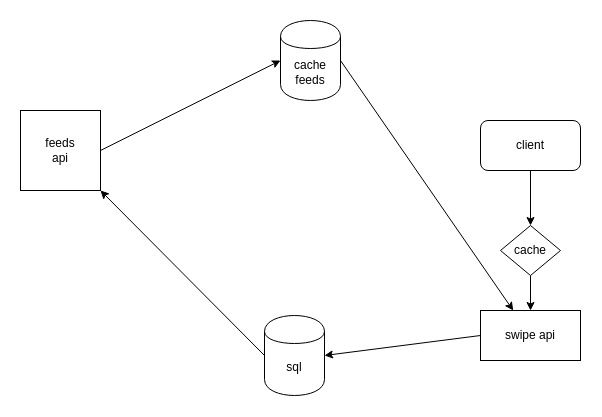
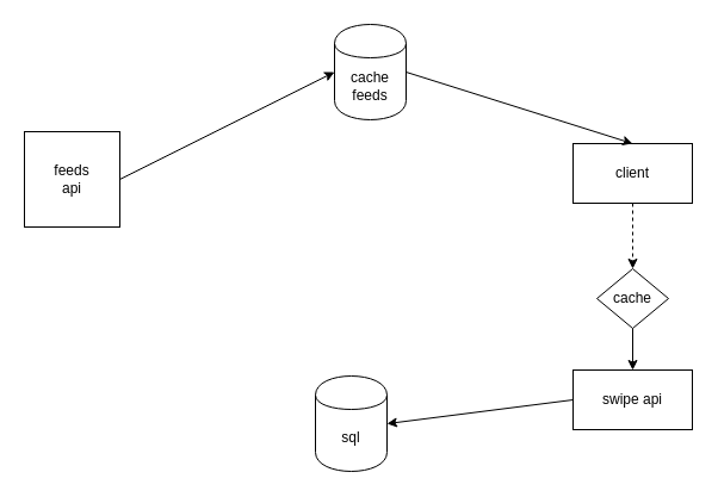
- <mxCell id="5" value="client" style="html=1;dashed=0;whiteSpace=wrap;rounded=1;" vertex="1" parent="1"><mxGeometry x="480" y="120" width="100" height="50" as="geometry" /></mxCell>
+ <mxCell id="5" value="client" style="html=1;dashed=0;whiteSpace=wrap;" vertex="1" parent="1"><mxGeometry x="480" y="120" width="100" height="50" as="geometry" /></mxCell>
- <mxCell id="13" value="" style="endArrow=classic;html=1;rounded=0;exitX=1;exitY=0.5;exitDx=0;exitDy=0;" edge="1" parent="1" source="11" target="6"><mxGeometry width="50" height="50" relative="1" as="geometry"><mxPoint x="420" y="100" as="sourcePoint" /><mxPoint x="470" y="50" as="targetPoint" /></mxGeometry></mxCell>
+ <mxCell id="13" value="" style="endArrow=classic;html=1;rounded=0;exitX=1;exitY=0.5;exitDx=0;exitDy=0;entryX=0.5;entryY=0;entryDx=0;entryDy=0;" edge="1" parent="1" source="11" target="5"><mxGeometry width="50" height="50" relative="1" as="geometry"><mxPoint x="420" y="100" as="sourcePoint" /><mxPoint x="470" y="50" as="targetPoint" /></mxGeometry></mxCell>
- <mxCell id="7" value="" style="endArrow=classic;html=1;rounded=0;exitX=0.5;exitY=1;exitDx=0;exitDy=0;entryX=0.5;entryY=0;entryDx=0;entryDy=0;" edge="1" parent="1" source="5" target="4"><mxGeometry width="50" height="50" relative="1" as="geometry"><mxPoint x="300" y="430" as="sourcePoint" /><mxPoint x="350" y="380" as="targetPoint" /></mxGeometry></mxCell>
+ <mxCell id="7" value="" style="endArrow=classic;html=1;rounded=0;exitX=0.5;exitY=1;exitDx=0;exitDy=0;entryX=0.5;entryY=0;entryDx=0;entryDy=0;dashed=1;" edge="1" parent="1" source="5" target="4"><mxGeometry width="50" height="50" relative="1" as="geometry"><mxPoint x="300" y="430" as="sourcePoint" /><mxPoint x="350" y="380" as="targetPoint" /></mxGeometry></mxCell>
- <mxCell id="10" value="" style="endArrow=classic;html=1;rounded=0;entryX=1;entryY=1;entryDx=0;entryDy=0;exitX=0;exitY=0.5;exitDx=0;exitDy=0;" edge="1" parent="1" source="2" target="3"><mxGeometry width="50" height="50" relative="1" as="geometry"><mxPoint x="190" y="290" as="sourcePoint" /><mxPoint x="240" y="240" as="targetPoint" /></mxGeometry></mxCell>
